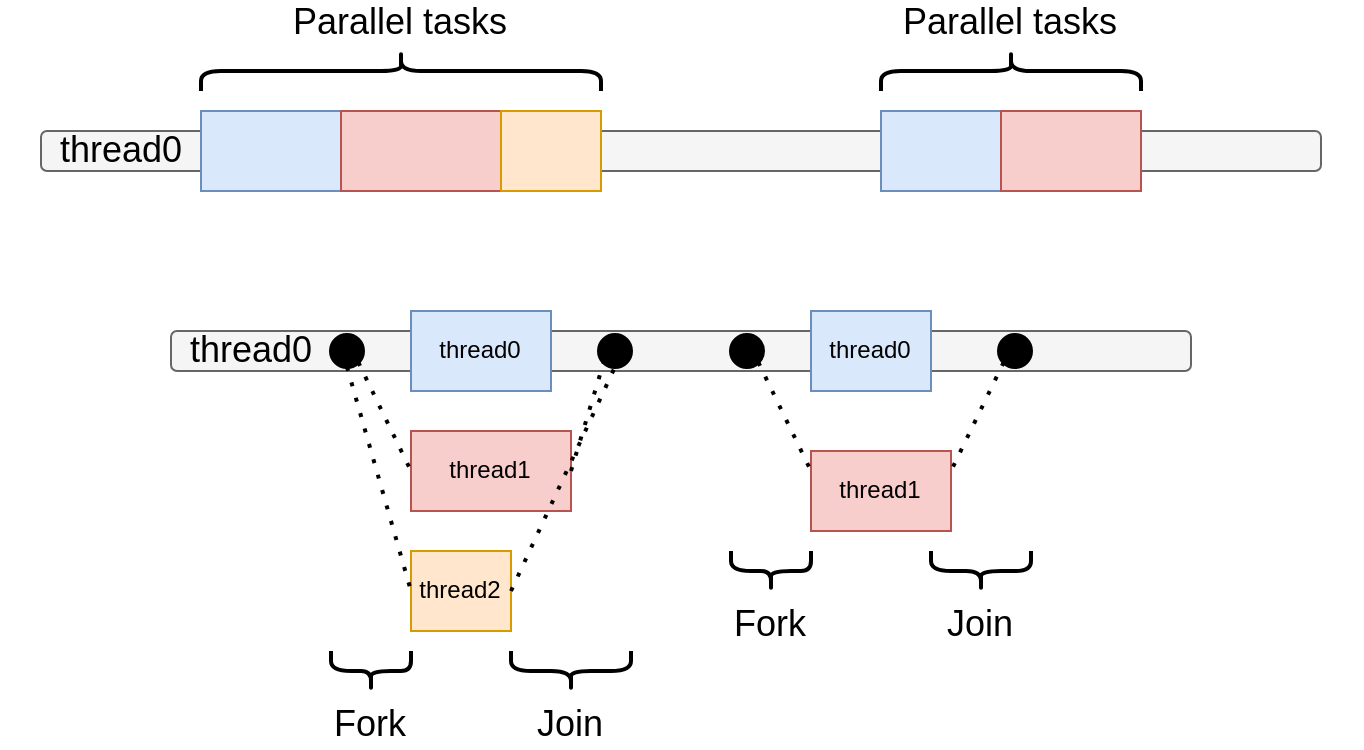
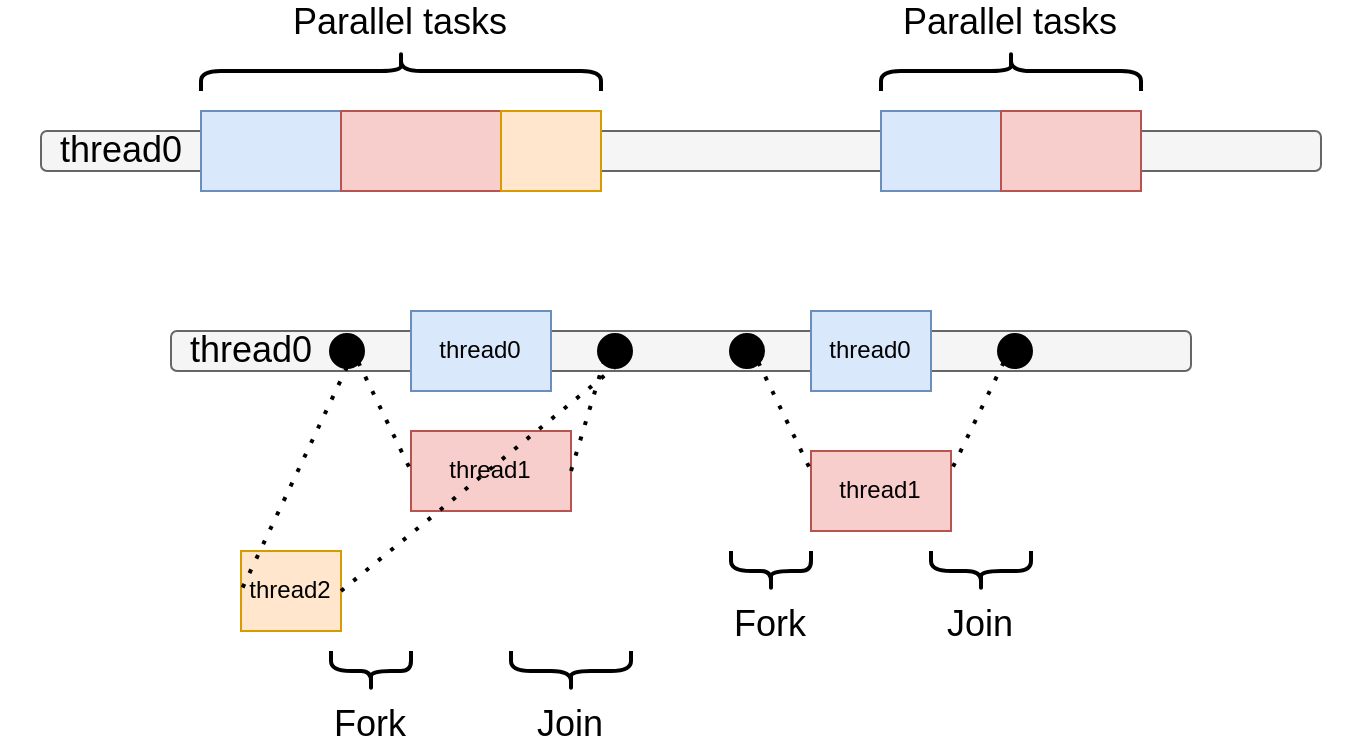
- <mxCell id="14" value="thread2" style="rounded=0;whiteSpace=wrap;html=1;fillColor=#ffe6cc;strokeColor=#d79b00;" vertex="1" parent="1"><mxGeometry x="205" y="270" width="50" height="40" as="geometry" /></mxCell>
+ <mxCell id="14" value="thread2" style="rounded=0;whiteSpace=wrap;html=1;fillColor=#ffe6cc;strokeColor=#d79b00;" vertex="1" parent="1"><mxGeometry x="120" y="270" width="50" height="40" as="geometry" /></mxCell>
